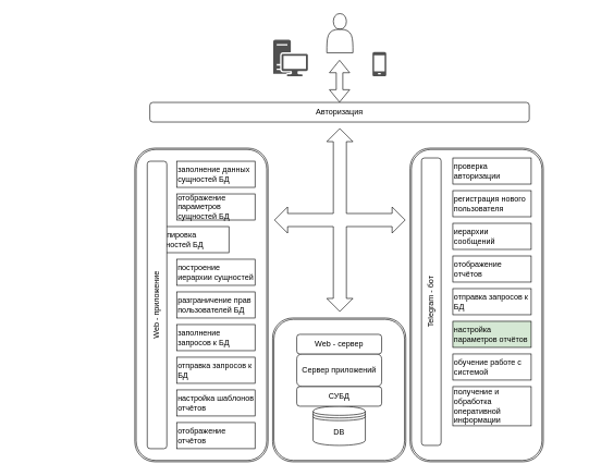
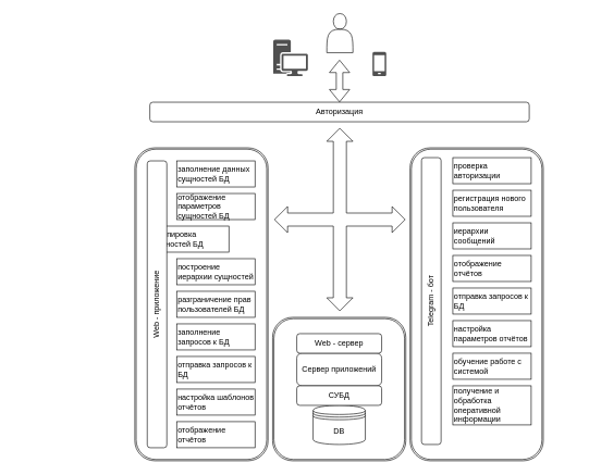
- <mxCell id="21" value="&lt;div style=&quot;&quot;&gt;настройка параметров отчётов&lt;/div&gt;" style="rounded=0;whiteSpace=wrap;html=1;align=left;fillColor=#d5e8d4;" parent="1" vertex="1"><mxGeometry x="693" y="491" width="120" height="40" as="geometry" /></mxCell>
+ <mxCell id="21" value="&lt;div style=&quot;&quot;&gt;настройка параметров отчётов&lt;/div&gt;" style="rounded=0;whiteSpace=wrap;html=1;align=left;" parent="1" vertex="1"><mxGeometry x="693" y="491" width="120" height="40" as="geometry" /></mxCell>
